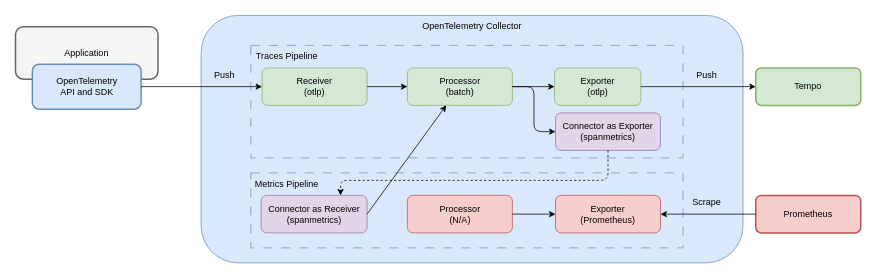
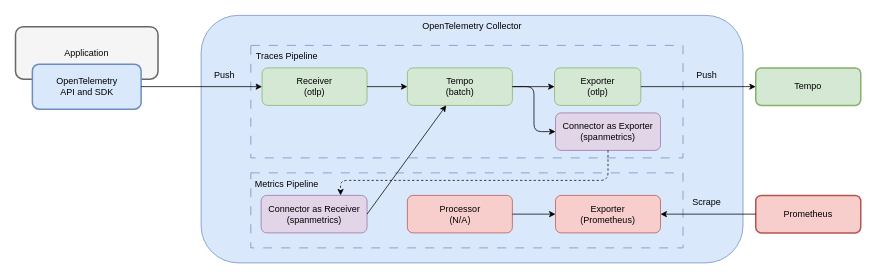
- <mxCell id="14" value="Processor&lt;br&gt;(batch)" style="rounded=1;whiteSpace=wrap;html=1;fillColor=#d5e8d4;strokeColor=#82b366;fontColor=#000000;" parent="1" vertex="1"><mxGeometry x="542.5" y="90" width="140" height="50" as="geometry" /></mxCell>
+ <mxCell id="14" value="Tempo&lt;br&gt;(batch)" style="rounded=1;whiteSpace=wrap;html=1;fillColor=#d5e8d4;strokeColor=#82b366;fontColor=#000000;" parent="1" vertex="1"><mxGeometry x="542.5" y="90" width="140" height="50" as="geometry" /></mxCell>
